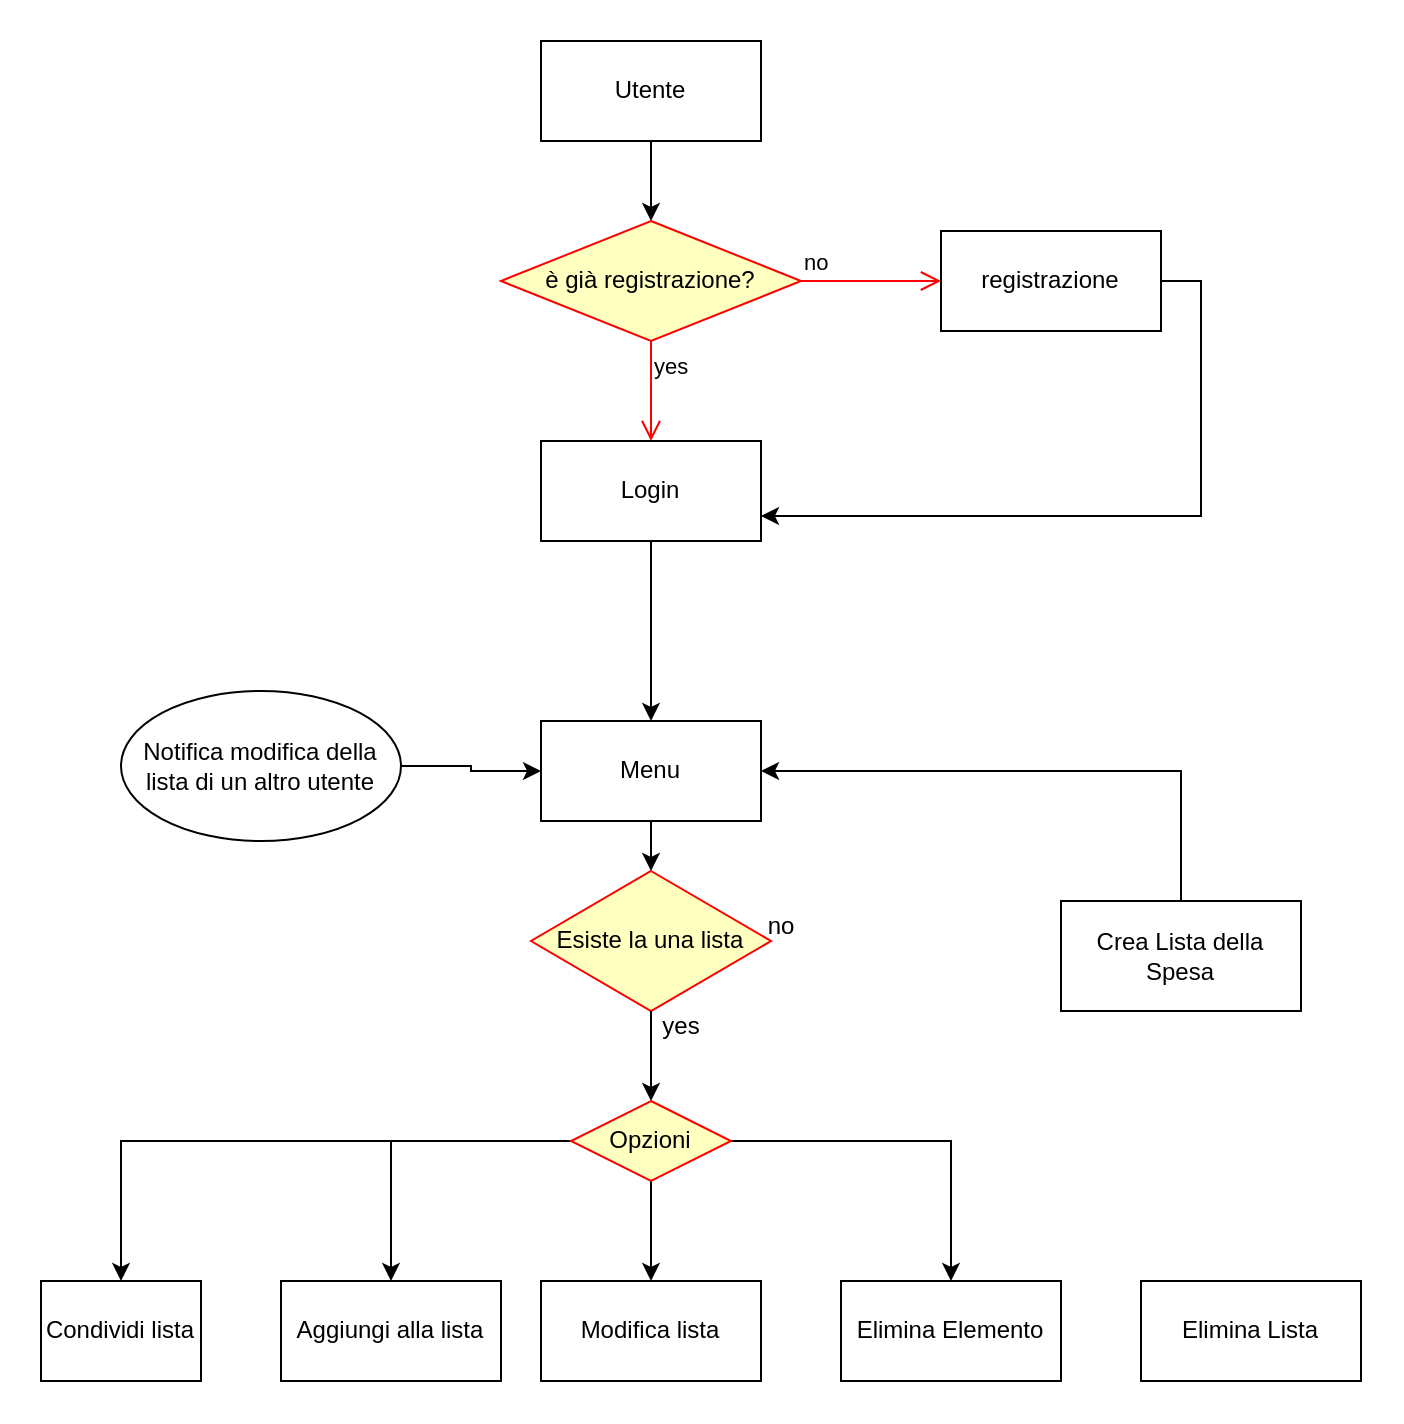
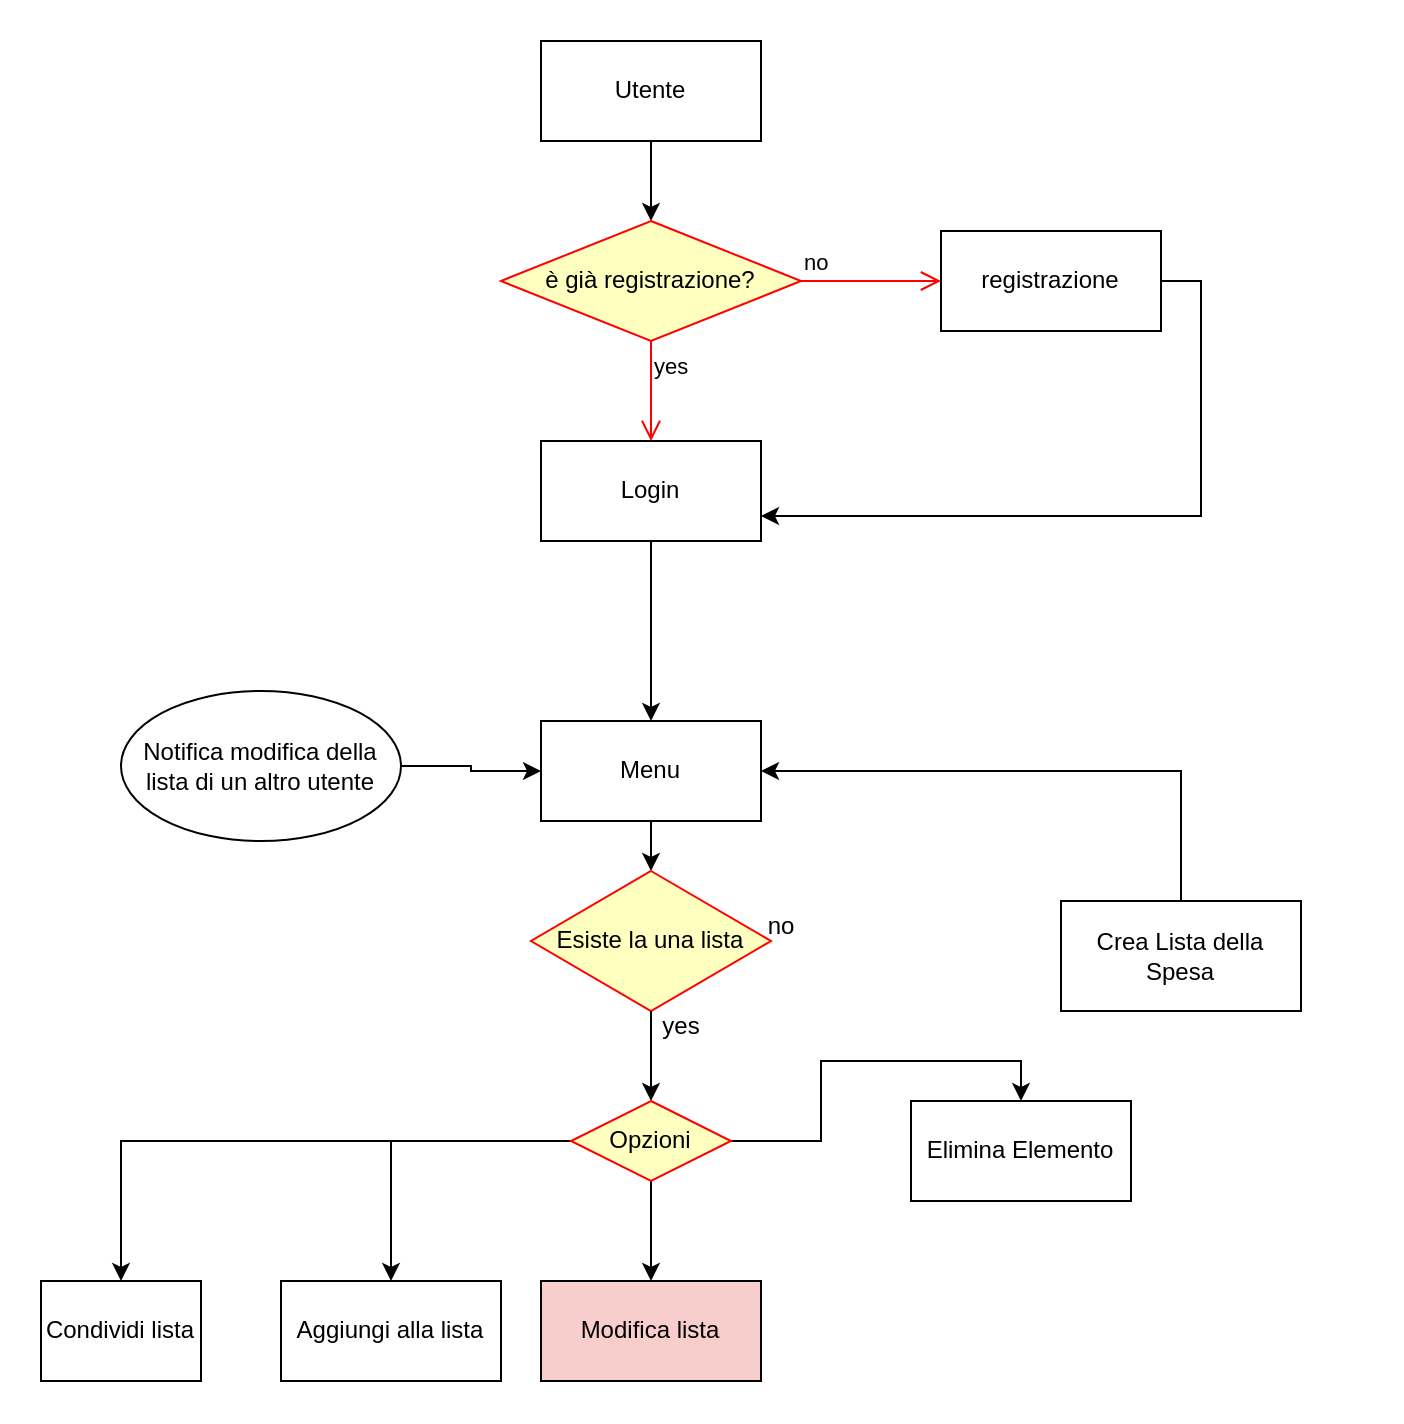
- <mxCell id="16" value="Modifica lista" style="html=1;whiteSpace=wrap;" vertex="1" parent="1"><mxGeometry x="270" y="640" width="110" height="50" as="geometry" /></mxCell>
+ <mxCell id="16" value="Modifica lista" style="html=1;whiteSpace=wrap;fillColor=#f8cecc;" vertex="1" parent="1"><mxGeometry x="270" y="640" width="110" height="50" as="geometry" /></mxCell>
- <mxCell id="17" value="Elimina Elemento" style="html=1;whiteSpace=wrap;" vertex="1" parent="1"><mxGeometry x="420" y="640" width="110" height="50" as="geometry" /></mxCell>
+ <mxCell id="17" value="Elimina Elemento" style="html=1;whiteSpace=wrap;" vertex="1" parent="1"><mxGeometry x="455" y="550" width="110" height="50" as="geometry" /></mxCell>
- <mxCell id="23" value="Elimina Lista" style="html=1;whiteSpace=wrap;" vertex="1" parent="1"><mxGeometry x="570" y="640" width="110" height="50" as="geometry" /></mxCell>
